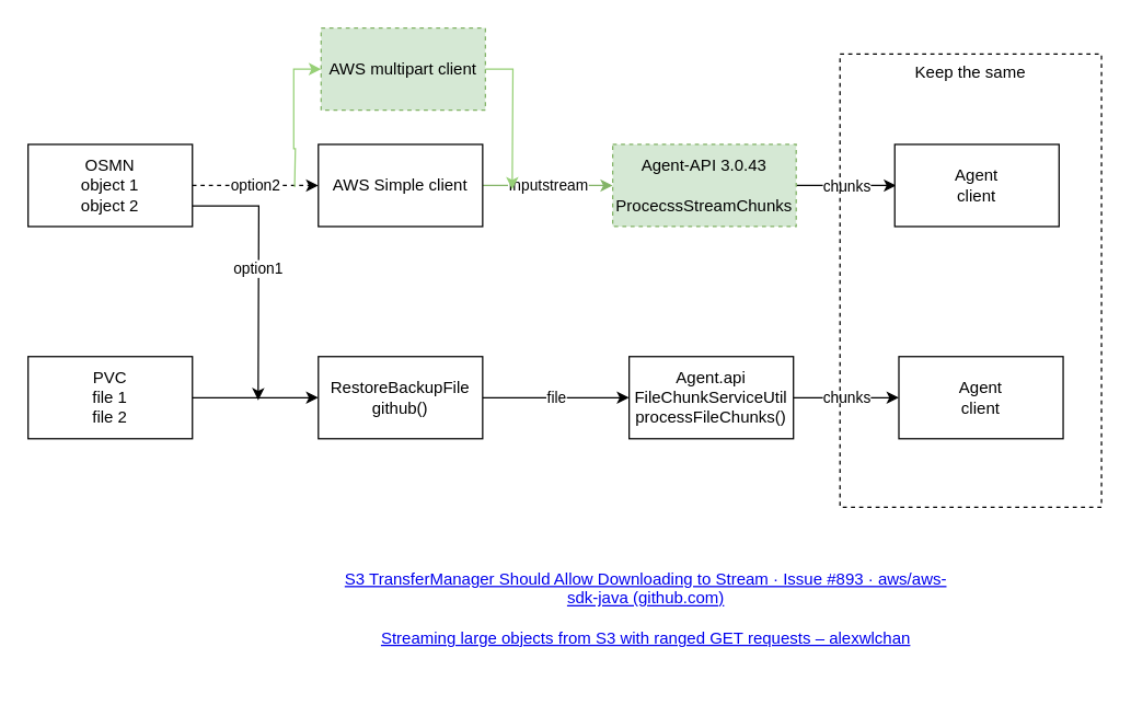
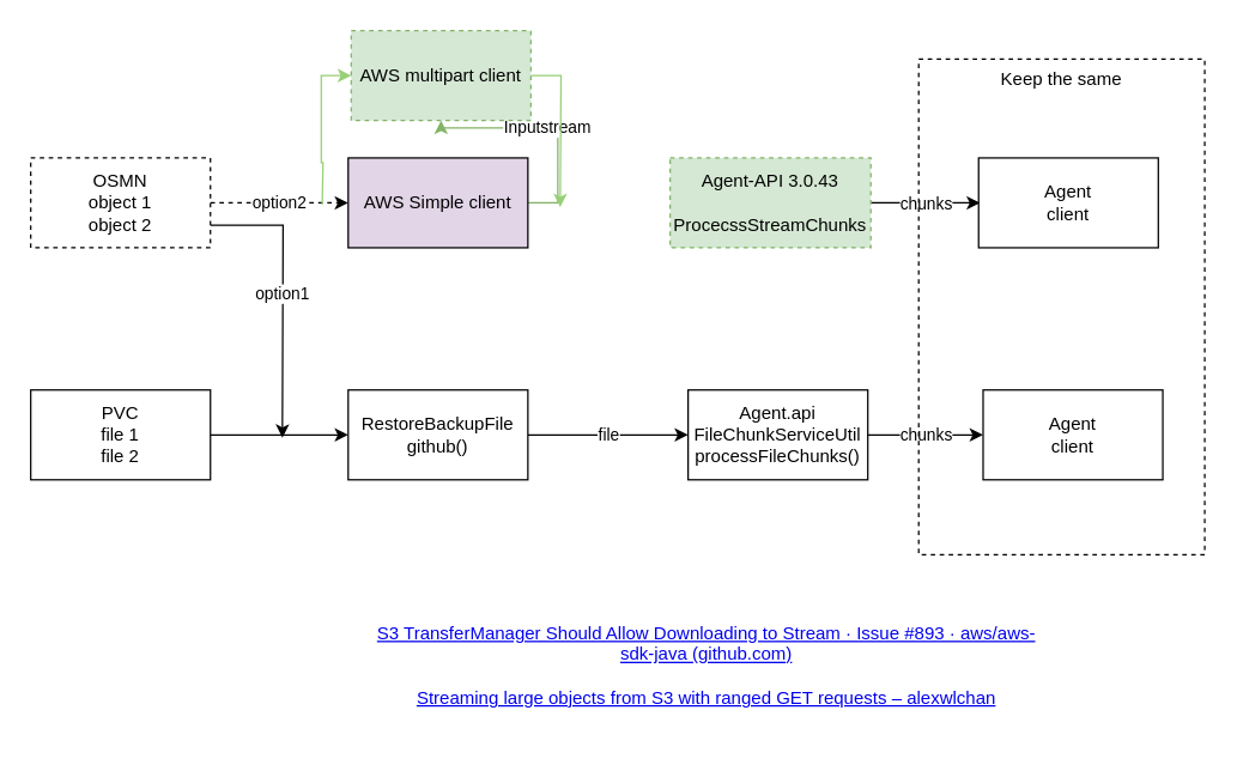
- <mxCell id="4" value="OSMN&lt;br&gt;object 1&lt;br&gt;object 2" style="rounded=0;whiteSpace=wrap;html=1;" parent="1" vertex="1"><mxGeometry x="20" y="105" width="120" height="60" as="geometry" /></mxCell>
+ <mxCell id="4" value="OSMN&lt;br&gt;object 1&lt;br&gt;object 2" style="rounded=0;whiteSpace=wrap;html=1;dashed=1;" parent="1" vertex="1"><mxGeometry x="20" y="105" width="120" height="60" as="geometry" /></mxCell>
- <mxCell id="13" value="AWS Simple client" style="rounded=0;whiteSpace=wrap;html=1;" parent="1" vertex="1"><mxGeometry x="232" y="105" width="120" height="60" as="geometry" /></mxCell>
+ <mxCell id="13" value="AWS Simple client" style="rounded=0;whiteSpace=wrap;html=1;fillColor=#e1d5e7;" parent="1" vertex="1"><mxGeometry x="232" y="105" width="120" height="60" as="geometry" /></mxCell>
- <mxCell id="12" value="Inputstream" style="edgeStyle=orthogonalEdgeStyle;rounded=0;orthogonalLoop=1;jettySize=auto;html=1;exitX=1;exitY=0.5;exitDx=0;exitDy=0;entryX=0;entryY=0.5;entryDx=0;entryDy=0;fillColor=#d5e8d4;strokeColor=#82b366;" parent="1" source="13" target="15" edge="1"><mxGeometry relative="1" as="geometry"><mxPoint x="434.899" y="135" as="targetPoint" /></mxGeometry></mxCell>
+ <mxCell id="12" value="Inputstream" style="edgeStyle=orthogonalEdgeStyle;rounded=0;orthogonalLoop=1;jettySize=auto;html=1;exitX=1;exitY=0.5;exitDx=0;exitDy=0;fillColor=#d5e8d4;strokeColor=#82b366;" parent="1" source="13" target="20" edge="1"><mxGeometry relative="1" as="geometry"><mxPoint x="434.899" y="135" as="targetPoint" /></mxGeometry></mxCell>
